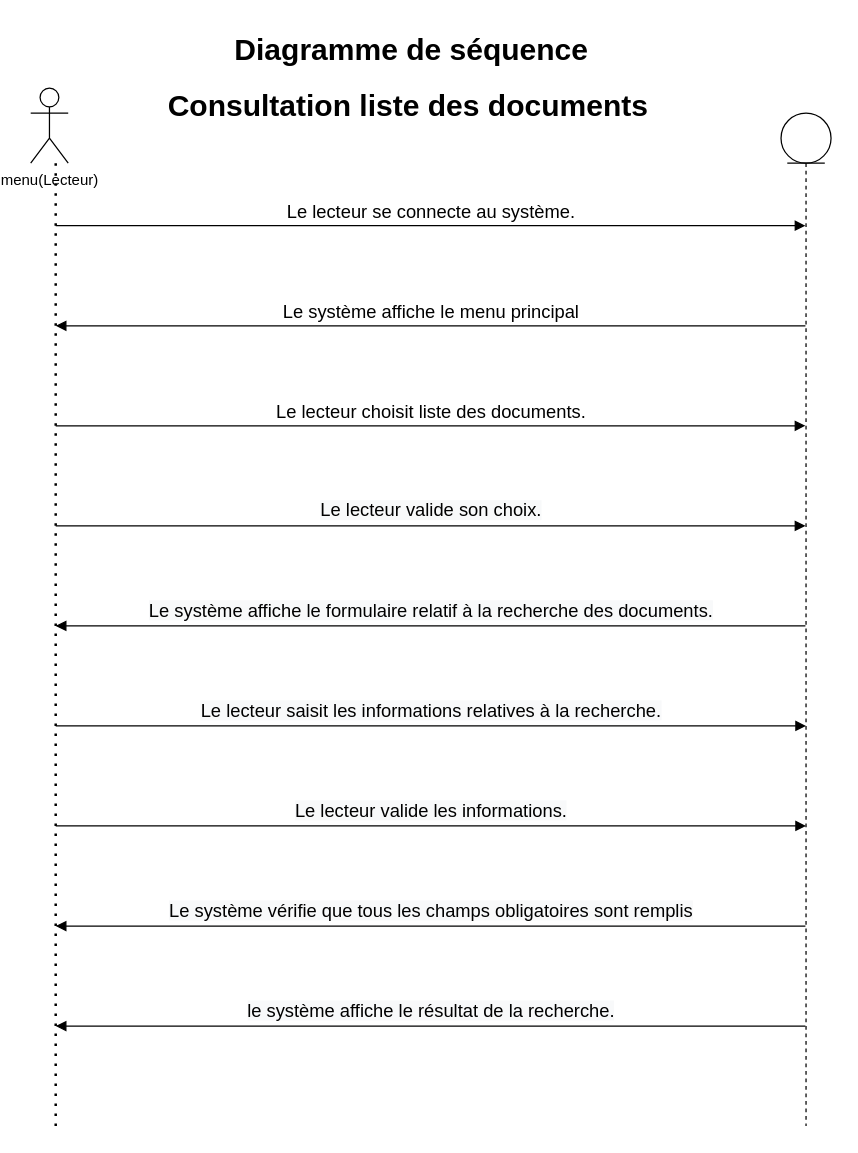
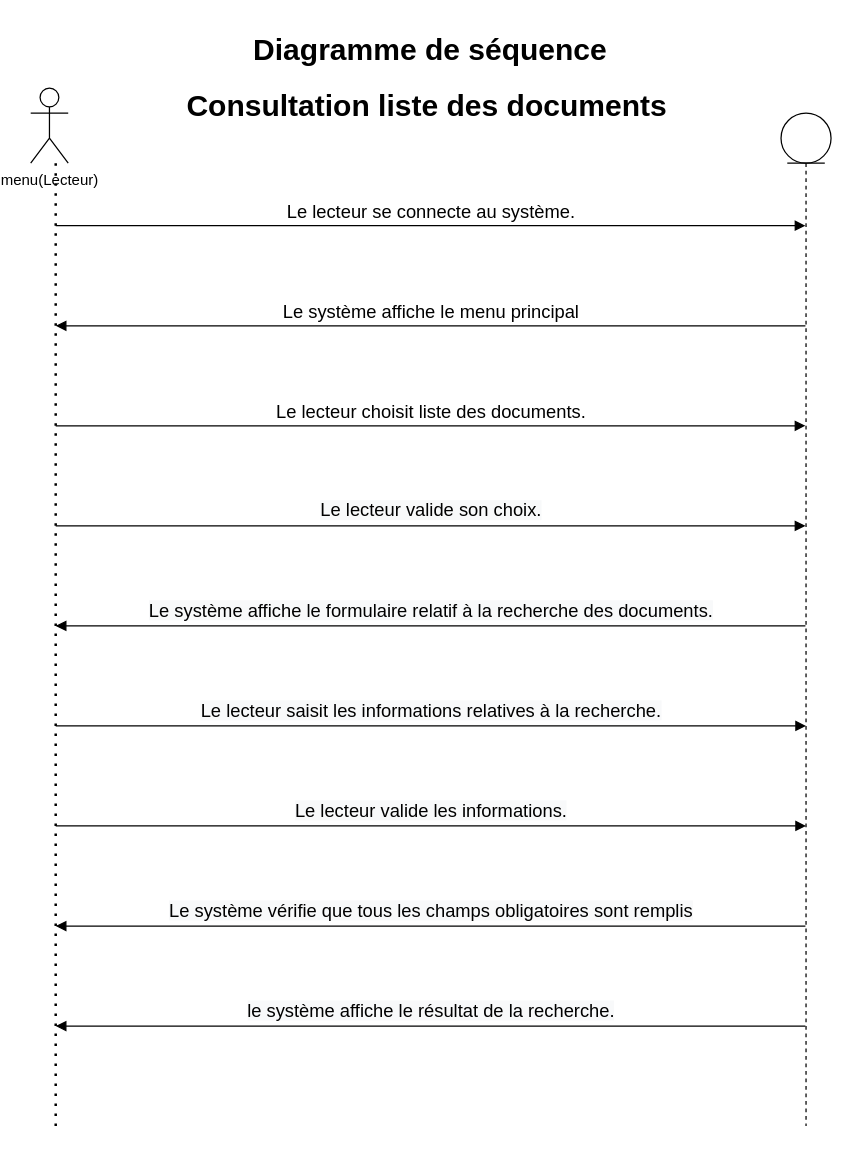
- <mxCell id="14" value="&lt;h1&gt;&amp;nbsp; &amp;nbsp; &amp;nbsp; &amp;nbsp; Diagramme de séquence&lt;/h1&gt;&lt;h1&gt;Consultation liste des documents&amp;nbsp;&lt;/h1&gt;" style="text;html=1;strokeColor=none;fillColor=none;spacing=5;spacingTop=-20;whiteSpace=wrap;overflow=hidden;rounded=0;" vertex="1" parent="1"><mxGeometry x="125" y="20" width="420" height="90" as="geometry" /></mxCell>
+ <mxCell id="14" value="&lt;h1&gt;&amp;nbsp; &amp;nbsp; &amp;nbsp; &amp;nbsp; Diagramme de séquence&lt;/h1&gt;&lt;h1&gt;Consultation liste des documents&amp;nbsp;&lt;/h1&gt;" style="text;html=1;strokeColor=none;fillColor=none;spacing=5;spacingTop=-20;whiteSpace=wrap;overflow=hidden;rounded=0;" vertex="1" parent="1"><mxGeometry x="140" width="420" height="90" as="geometry" y="20" /></mxCell>
